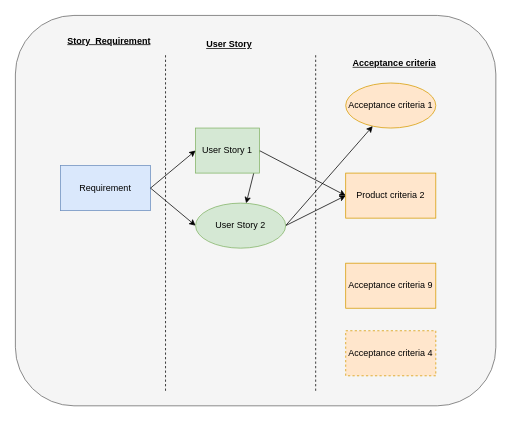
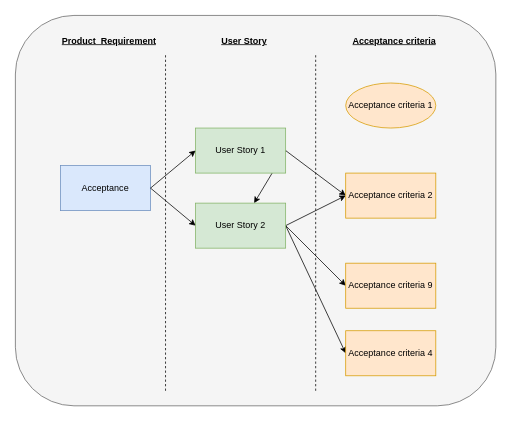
- <mxCell id="4" value="Story &amp;nbsp;Requirement" style="text;html=1;align=center;verticalAlign=middle;whiteSpace=wrap;rounded=0;fontStyle=5" vertex="1" parent="1"><mxGeometry x="80" y="39" width="130" height="30" as="geometry" /></mxCell>
+ <mxCell id="4" value="Product &amp;nbsp;Requirement" style="text;html=1;align=center;verticalAlign=middle;whiteSpace=wrap;rounded=0;fontStyle=5" vertex="1" parent="1"><mxGeometry x="80" y="39" width="130" height="30" as="geometry" /></mxCell>
- <mxCell id="19" value="User Story" style="text;html=1;align=center;verticalAlign=middle;whiteSpace=wrap;rounded=0;fontStyle=5" vertex="1" parent="1"><mxGeometry x="240" y="44" width="130" height="30" as="geometry" /></mxCell>
+ <mxCell id="19" value="User Story" style="text;html=1;align=center;verticalAlign=middle;whiteSpace=wrap;rounded=0;fontStyle=5" vertex="1" parent="1"><mxGeometry x="260" y="39" width="130" height="30" as="geometry" /></mxCell>
- <mxCell id="20" value="&lt;span style=&quot;text-decoration: none;&quot;&gt;Acceptance criteria&lt;/span&gt;" style="text;html=1;align=center;verticalAlign=middle;whiteSpace=wrap;rounded=0;fontStyle=5" vertex="1" parent="1"><mxGeometry x="460" y="69" width="130" height="30" as="geometry" /></mxCell>
+ <mxCell id="20" value="&lt;span style=&quot;text-decoration: none;&quot;&gt;Acceptance criteria&lt;/span&gt;" style="text;html=1;align=center;verticalAlign=middle;whiteSpace=wrap;rounded=0;fontStyle=5" vertex="1" parent="1"><mxGeometry x="460" y="39" width="130" height="30" as="geometry" /></mxCell>
- <mxCell id="8" value="User Story 1" style="rounded=0;whiteSpace=wrap;html=1;fillColor=#d5e8d4;strokeColor=#82b366;" vertex="1" parent="1"><mxGeometry x="260" y="170" width="85" height="60" as="geometry" /></mxCell>
+ <mxCell id="8" value="User Story 1" style="rounded=0;whiteSpace=wrap;html=1;fillColor=#d5e8d4;strokeColor=#82b366;" vertex="1" parent="1"><mxGeometry x="260" y="170" width="120" height="60" as="geometry" /></mxCell>
- <mxCell id="11" style="rounded=0;orthogonalLoop=1;jettySize=auto;html=1;exitX=1;exitY=0.5;exitDx=0;exitDy=0;" edge="1" parent="1" source="13" target="9"><mxGeometry relative="1" as="geometry" /></mxCell>
+ <mxCell id="11" style="rounded=0;orthogonalLoop=1;jettySize=auto;html=1;exitX=1;exitY=0.5;exitDx=0;exitDy=0;entryX=0;entryY=0.5;entryDx=0;entryDy=0;" edge="1" parent="1" source="13" target="15"><mxGeometry relative="1" as="geometry" /></mxCell>
- <mxCell id="3" value="Requirement" style="rounded=0;whiteSpace=wrap;html=1;fillColor=#dae8fc;strokeColor=#6c8ebf;" vertex="1" parent="1"><mxGeometry x="80" y="220" width="120" height="60" as="geometry" /></mxCell>
+ <mxCell id="3" value="Acceptance" style="rounded=0;whiteSpace=wrap;html=1;fillColor=#dae8fc;strokeColor=#6c8ebf;" vertex="1" parent="1"><mxGeometry x="80" y="220" width="120" height="60" as="geometry" /></mxCell>
- <mxCell id="14" value="Product criteria 2" style="rounded=0;whiteSpace=wrap;html=1;fillColor=#ffe6cc;strokeColor=#d79b00;" vertex="1" parent="1"><mxGeometry x="460" y="230" width="120" height="60" as="geometry" /></mxCell>
+ <mxCell id="14" value="Acceptance criteria 2" style="rounded=0;whiteSpace=wrap;html=1;fillColor=#ffe6cc;strokeColor=#d79b00;" vertex="1" parent="1"><mxGeometry x="460" y="230" width="120" height="60" as="geometry" /></mxCell>
- <mxCell id="13" value="User Story 2" style="ellipse;whiteSpace=wrap;html=1;fillColor=#d5e8d4;strokeColor=#82b366;" vertex="1" parent="1"><mxGeometry x="260" y="270" width="120" height="60" as="geometry" /></mxCell>
+ <mxCell id="13" value="User Story 2" style="rounded=0;whiteSpace=wrap;html=1;fillColor=#d5e8d4;strokeColor=#82b366;" vertex="1" parent="1"><mxGeometry x="260" y="270" width="120" height="60" as="geometry" /></mxCell>
+ <mxCell id="12" style="rounded=0;orthogonalLoop=1;jettySize=auto;html=1;exitX=1;exitY=0.5;exitDx=0;exitDy=0;entryX=0;entryY=0.5;entryDx=0;entryDy=0;" edge="1" parent="1" source="13" target="21"><mxGeometry relative="1" as="geometry" /></mxCell>
- <mxCell id="21" value="Acceptance criteria 4" style="rounded=0;whiteSpace=wrap;html=1;fillColor=#ffe6cc;strokeColor=#d79b00;dashed=1;" vertex="1" parent="1"><mxGeometry x="460" y="440" width="120" height="60" as="geometry" /></mxCell>
+ <mxCell id="21" value="Acceptance criteria 4" style="rounded=0;whiteSpace=wrap;html=1;fillColor=#ffe6cc;strokeColor=#d79b00;" vertex="1" parent="1"><mxGeometry x="460" y="440" width="120" height="60" as="geometry" /></mxCell>
